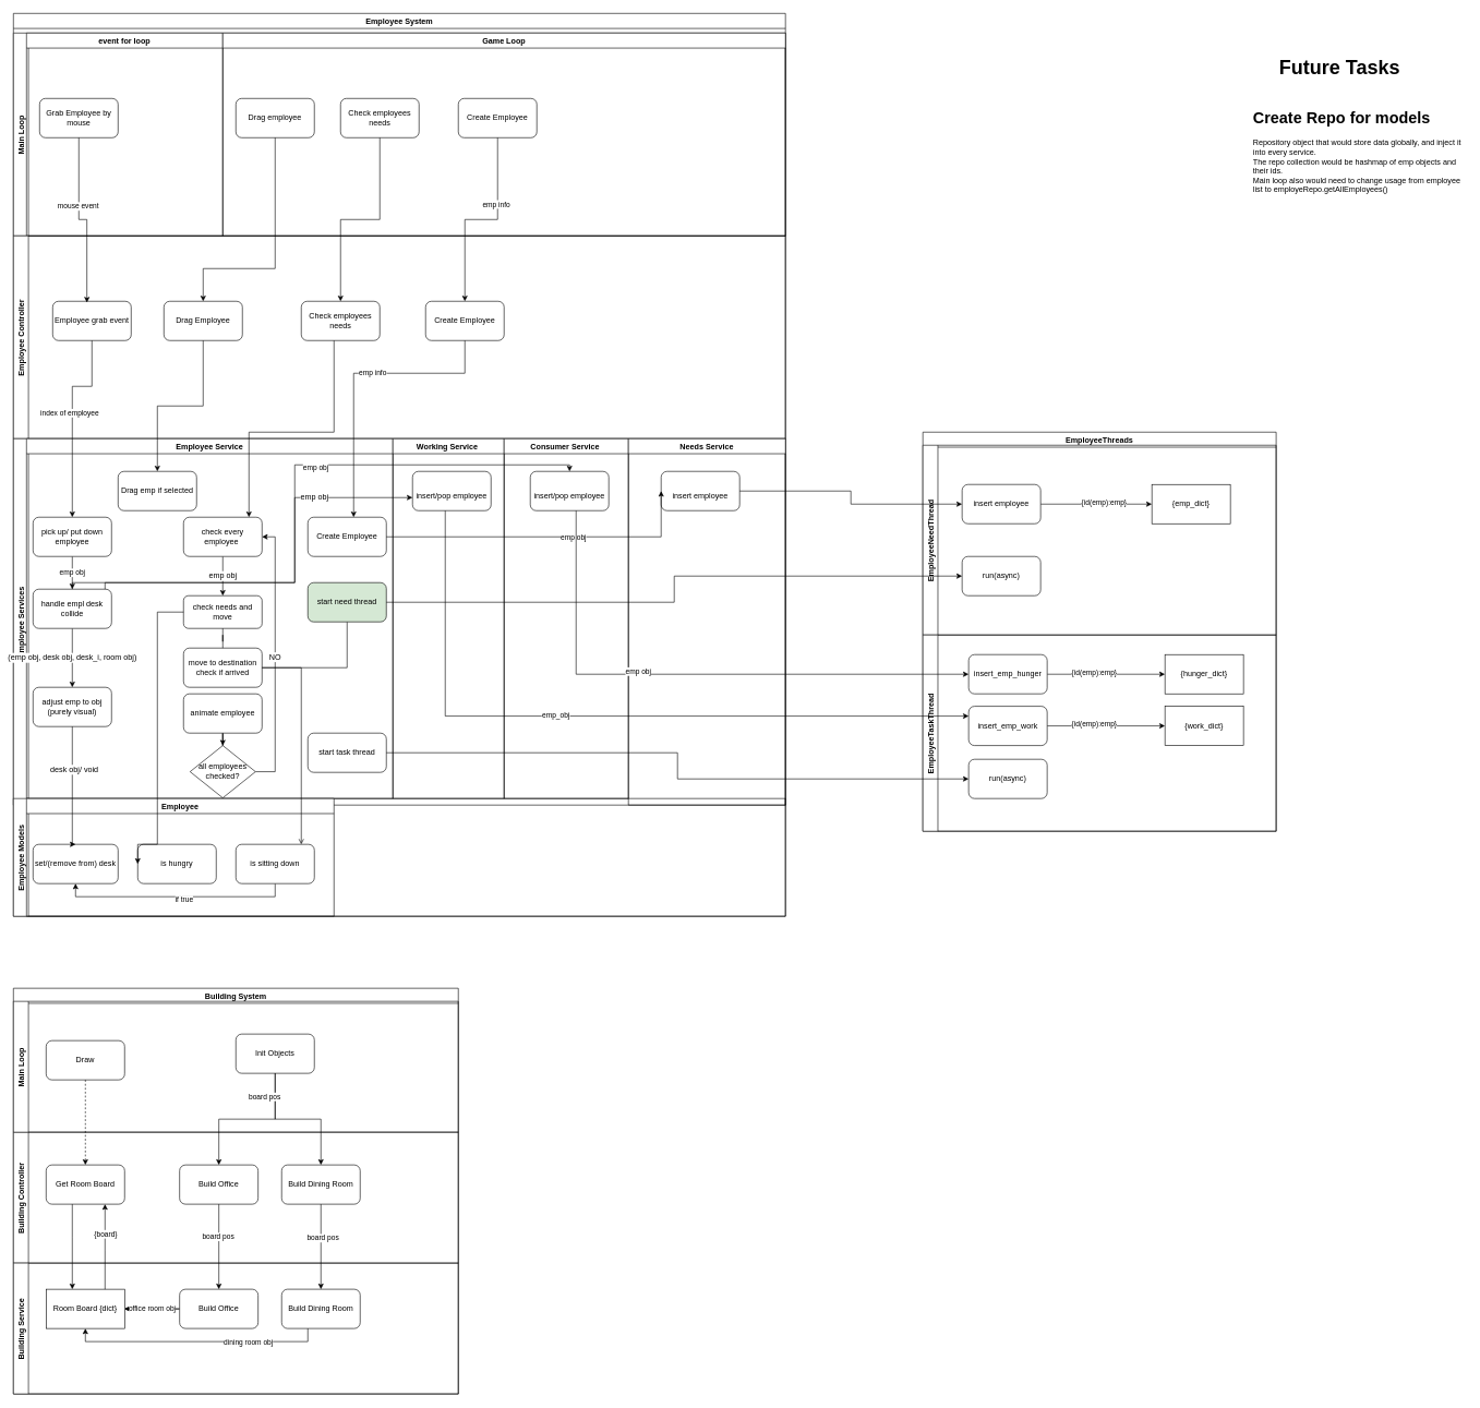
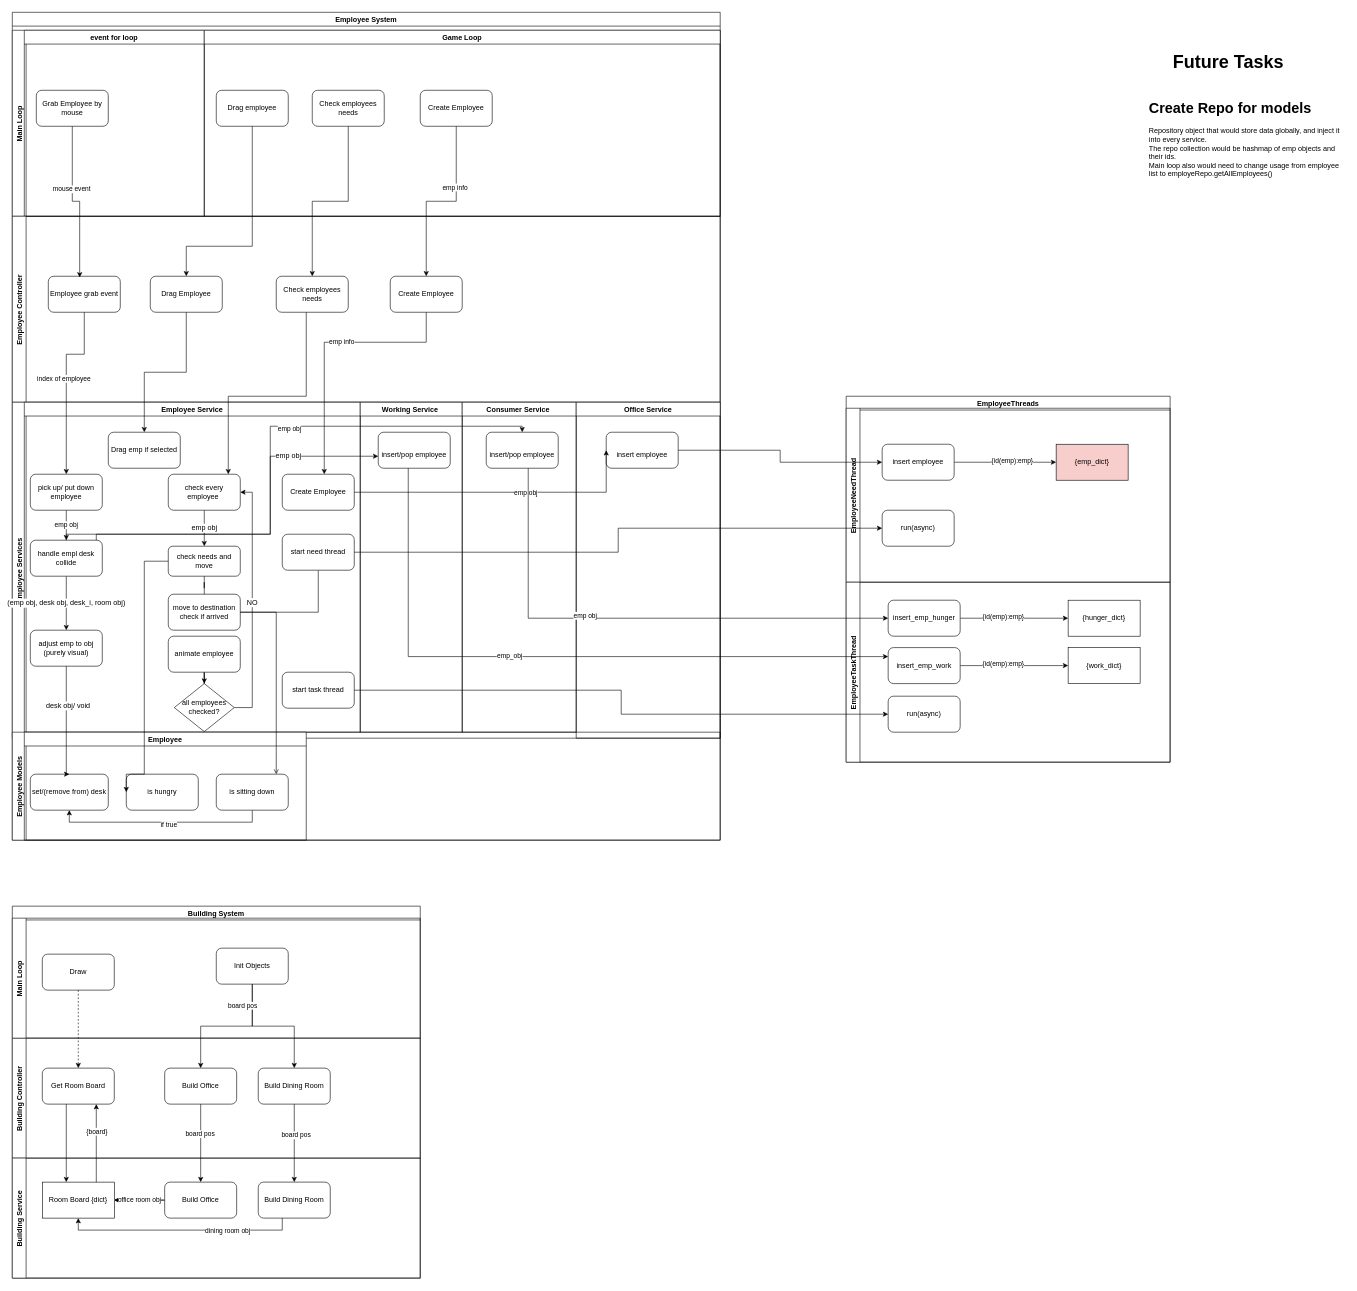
- <mxCell id="45" value="Needs Service" style="swimlane;" parent="17" vertex="1"><mxGeometry x="940" width="240" height="560" as="geometry" /></mxCell>
+ <mxCell id="45" value="Office Service" style="swimlane;" parent="17" vertex="1"><mxGeometry x="940" width="240" height="560" as="geometry" /></mxCell>
- <mxCell id="103" value="{emp_dict}" style="rounded=0;whiteSpace=wrap;html=1;" vertex="1" parent="99"><mxGeometry x="350" y="60" width="120" height="60" as="geometry" /></mxCell>
+ <mxCell id="103" value="{emp_dict}" style="rounded=0;whiteSpace=wrap;html=1;fillColor=#f8cecc;" vertex="1" parent="99"><mxGeometry x="350" y="60" width="120" height="60" as="geometry" /></mxCell>
- <mxCell id="36" value="start need thread" style="rounded=1;whiteSpace=wrap;html=1;fillColor=#d5e8d4;" vertex="1" parent="18"><mxGeometry x="430" y="220" width="120" height="60" as="geometry" /></mxCell>
+ <mxCell id="36" value="start need thread" style="rounded=1;whiteSpace=wrap;html=1;" vertex="1" parent="18"><mxGeometry x="430" y="220" width="120" height="60" as="geometry" /></mxCell>
